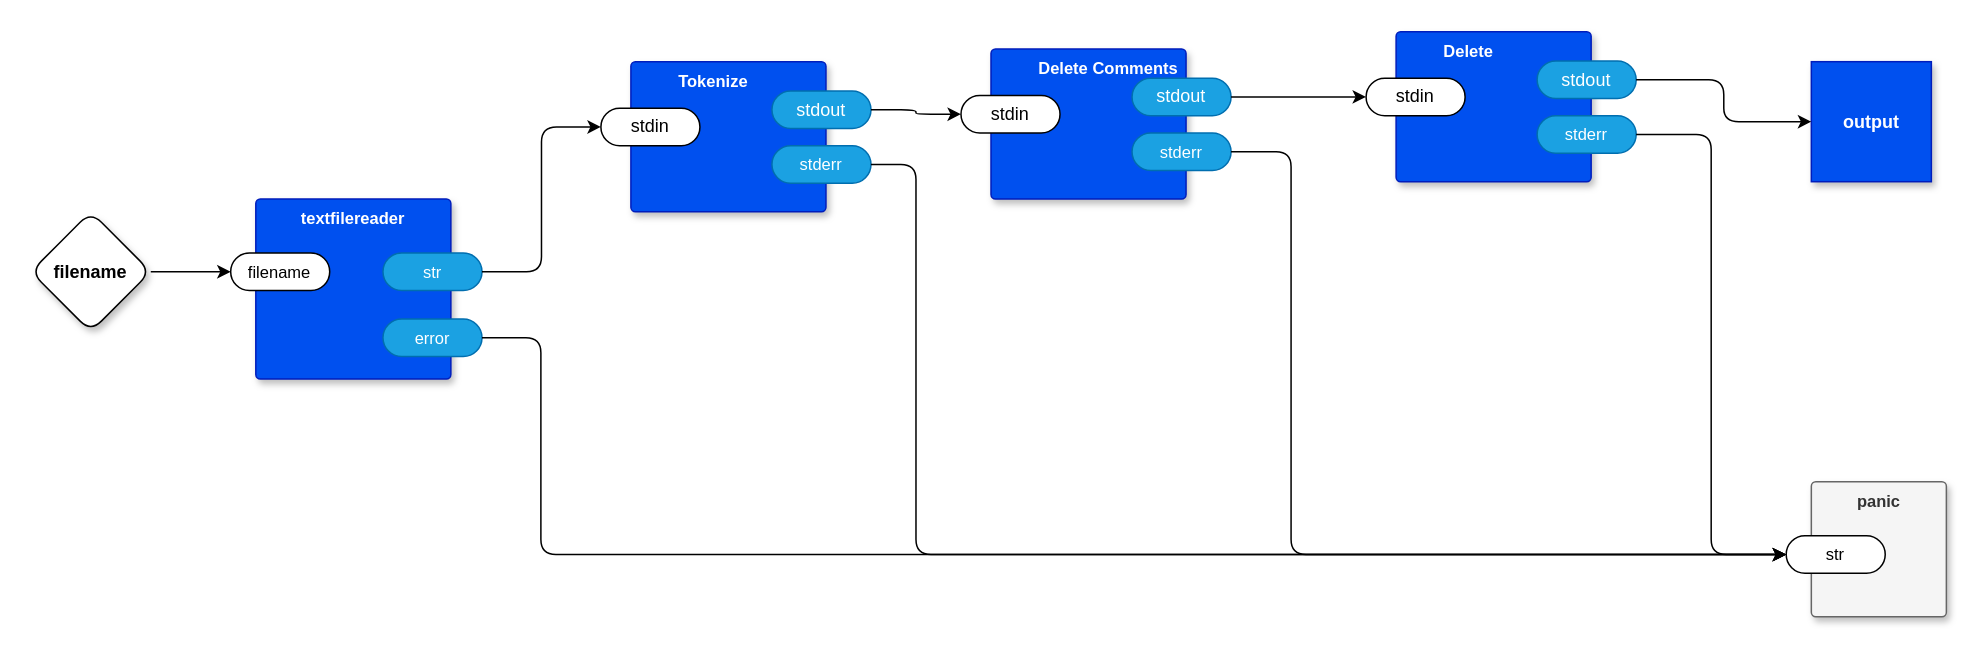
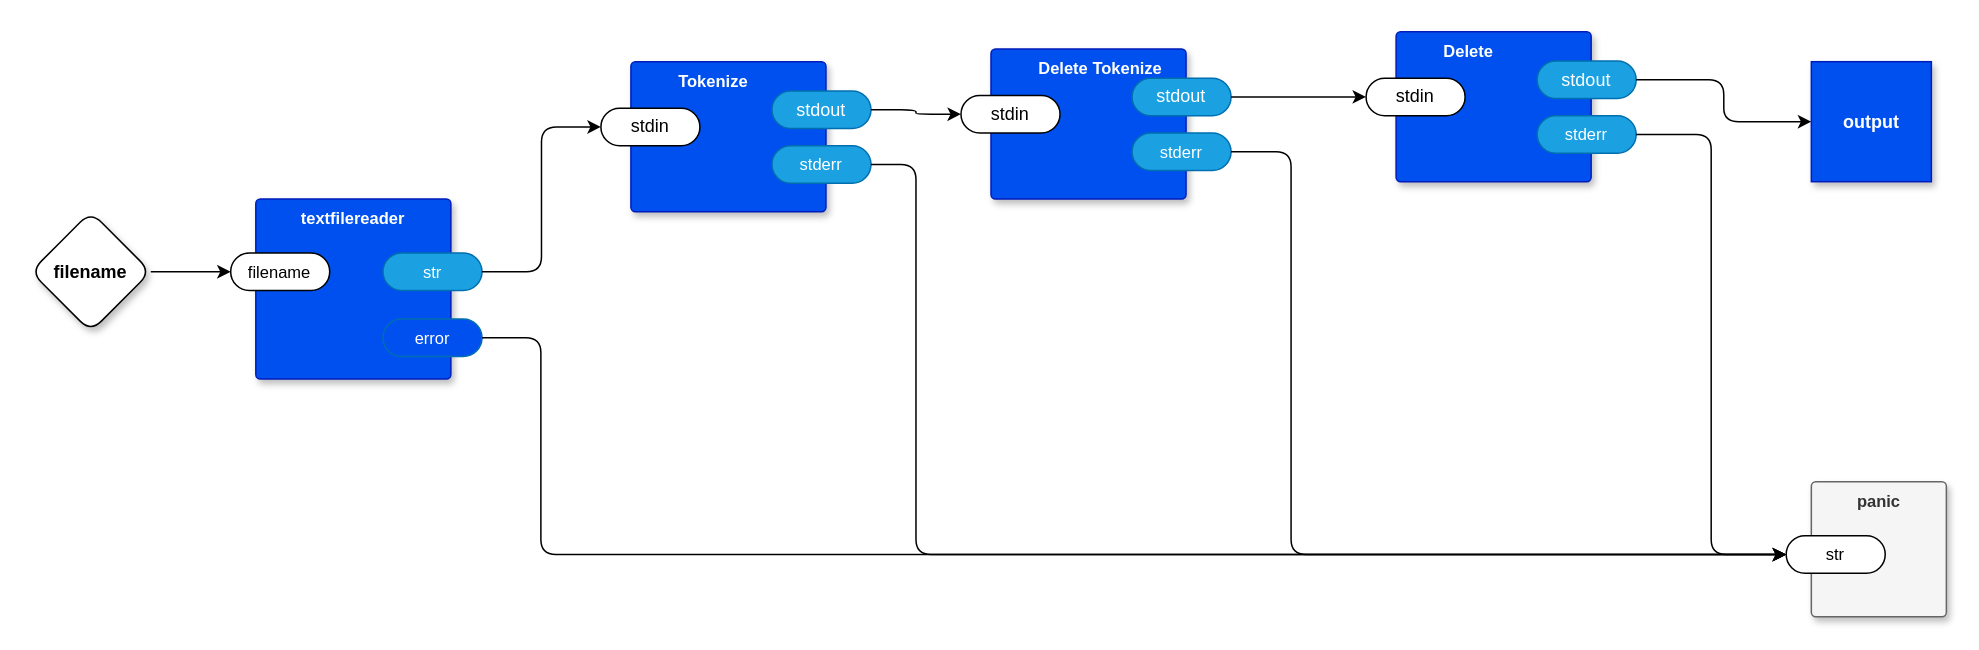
- <mxCell id="17" value="&lt;div&gt;Delete Comments&lt;/div&gt;" style="rounded=1;sketch=0;container=1;recursiveResize=0;verticalAlign=top;arcSize=6;fontStyle=1;autosize=0;points=[];absoluteArcSize=1;shadow=1;strokeColor=#001DBC;fillColor=#0050ef;fontColor=#ffffff;fontFamily=Helvetica;fontSize=11;html=1;whiteSpace=wrap;align=left;spacingLeft=30;" vertex="1" parent="1"><mxGeometry x="660" y="32" width="130" height="100" as="geometry"><mxRectangle x="-98" y="-1230" width="99" height="26" as="alternateBounds" /></mxGeometry></mxCell>
+ <mxCell id="17" value="&lt;div&gt;Delete Tokenize&lt;/div&gt;" style="rounded=1;sketch=0;container=1;recursiveResize=0;verticalAlign=top;arcSize=6;fontStyle=1;autosize=0;points=[];absoluteArcSize=1;shadow=1;strokeColor=#001DBC;fillColor=#0050ef;fontColor=#ffffff;fontFamily=Helvetica;fontSize=11;html=1;whiteSpace=wrap;align=left;spacingLeft=30;" vertex="1" parent="1"><mxGeometry x="660" y="32" width="130" height="100" as="geometry"><mxRectangle x="-98" y="-1230" width="99" height="26" as="alternateBounds" /></mxGeometry></mxCell>
- <mxCell id="8" value="error" style="rounded=1;whiteSpace=wrap;html=1;sketch=0;points=[[0,0.5,0,0,0],[1,0.5,0,0,0]];fillColor=#1ba1e2;fontColor=#ffffff;strokeColor=#006EAF;arcSize=50;fontFamily=Helvetica;fontSize=11;" parent="5" vertex="1"><mxGeometry x="84.75" y="80" width="66" height="25" as="geometry" /></mxCell>
+ <mxCell id="8" value="error" style="rounded=1;whiteSpace=wrap;html=1;sketch=0;points=[[0,0.5,0,0,0],[1,0.5,0,0,0]];fillColor=#0050ef;fontColor=#ffffff;strokeColor=#006EAF;arcSize=50;fontFamily=Helvetica;fontSize=11;" parent="5" vertex="1"><mxGeometry x="84.75" y="80" width="66" height="25" as="geometry" /></mxCell>
